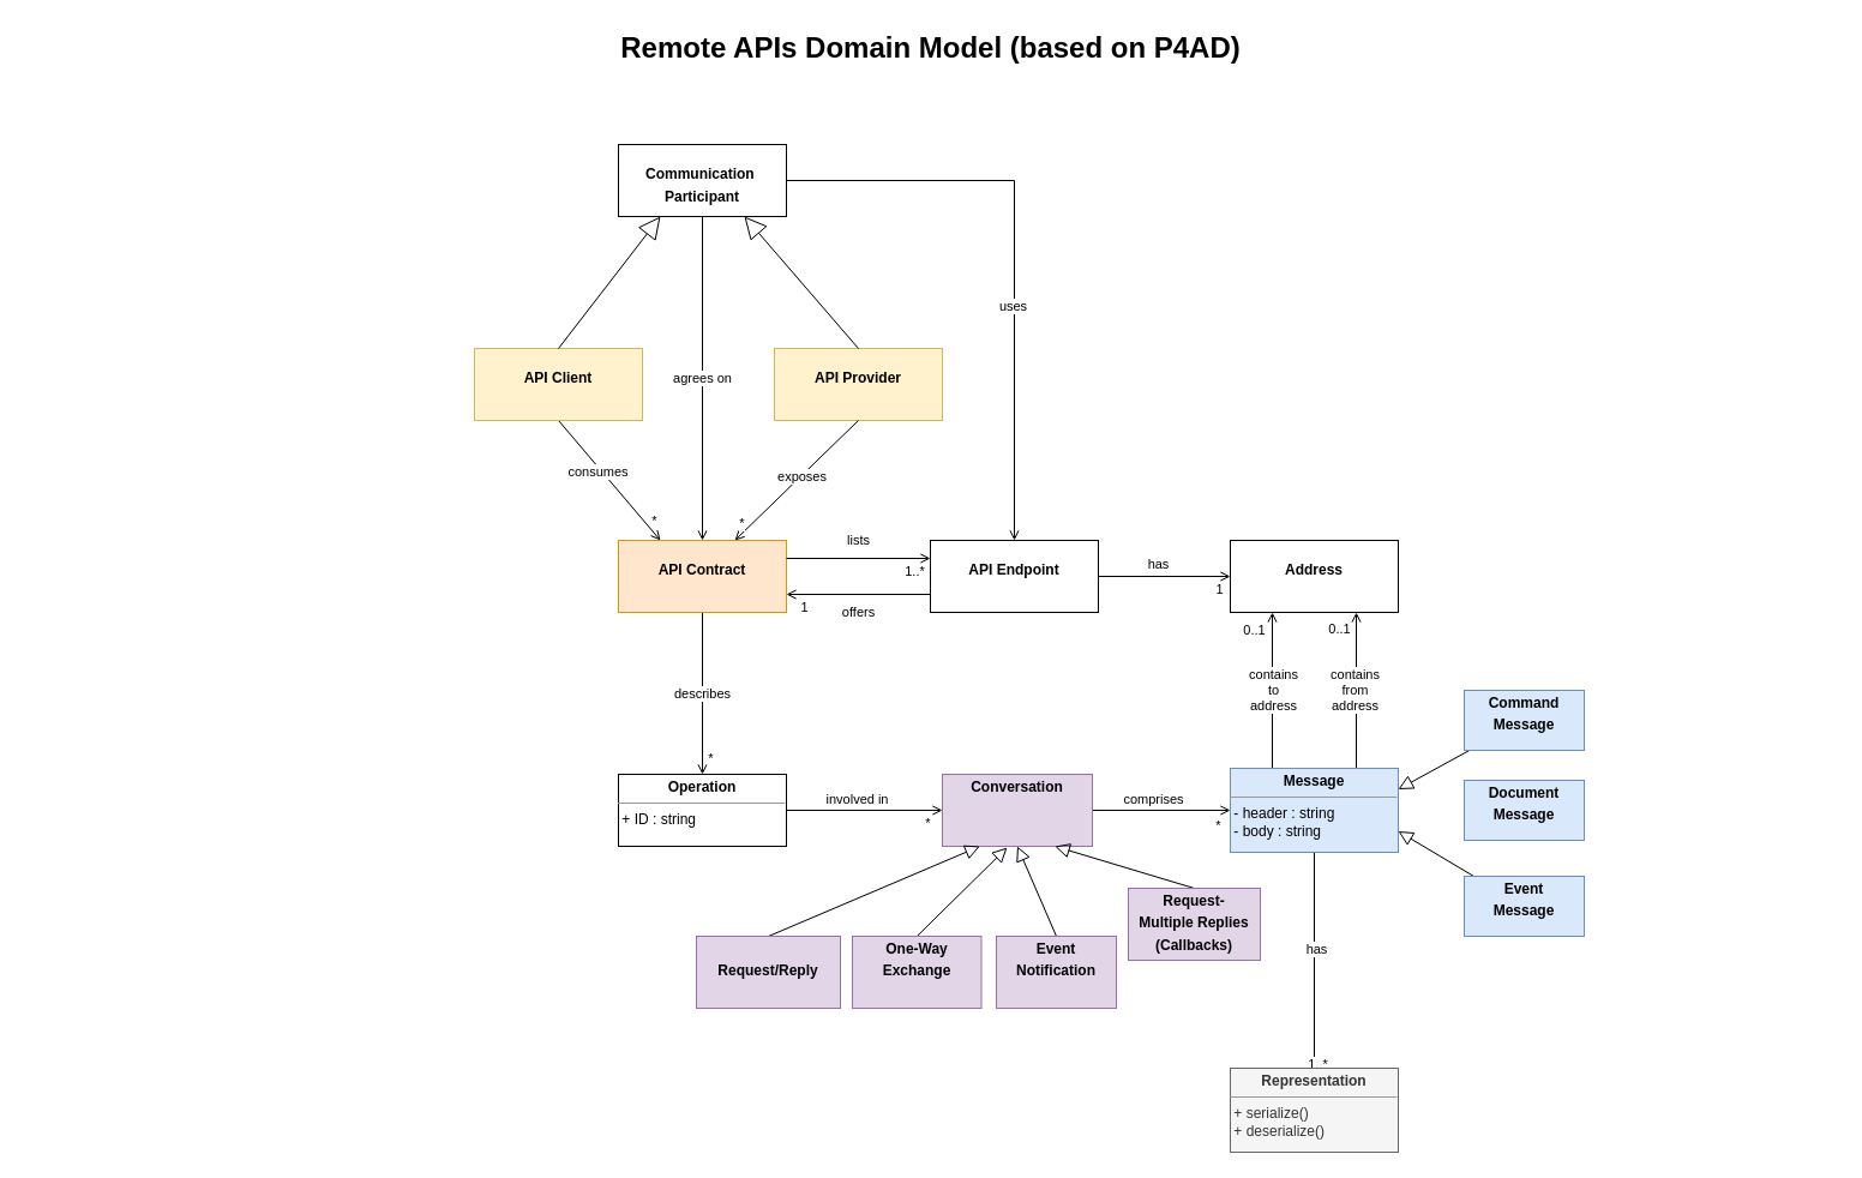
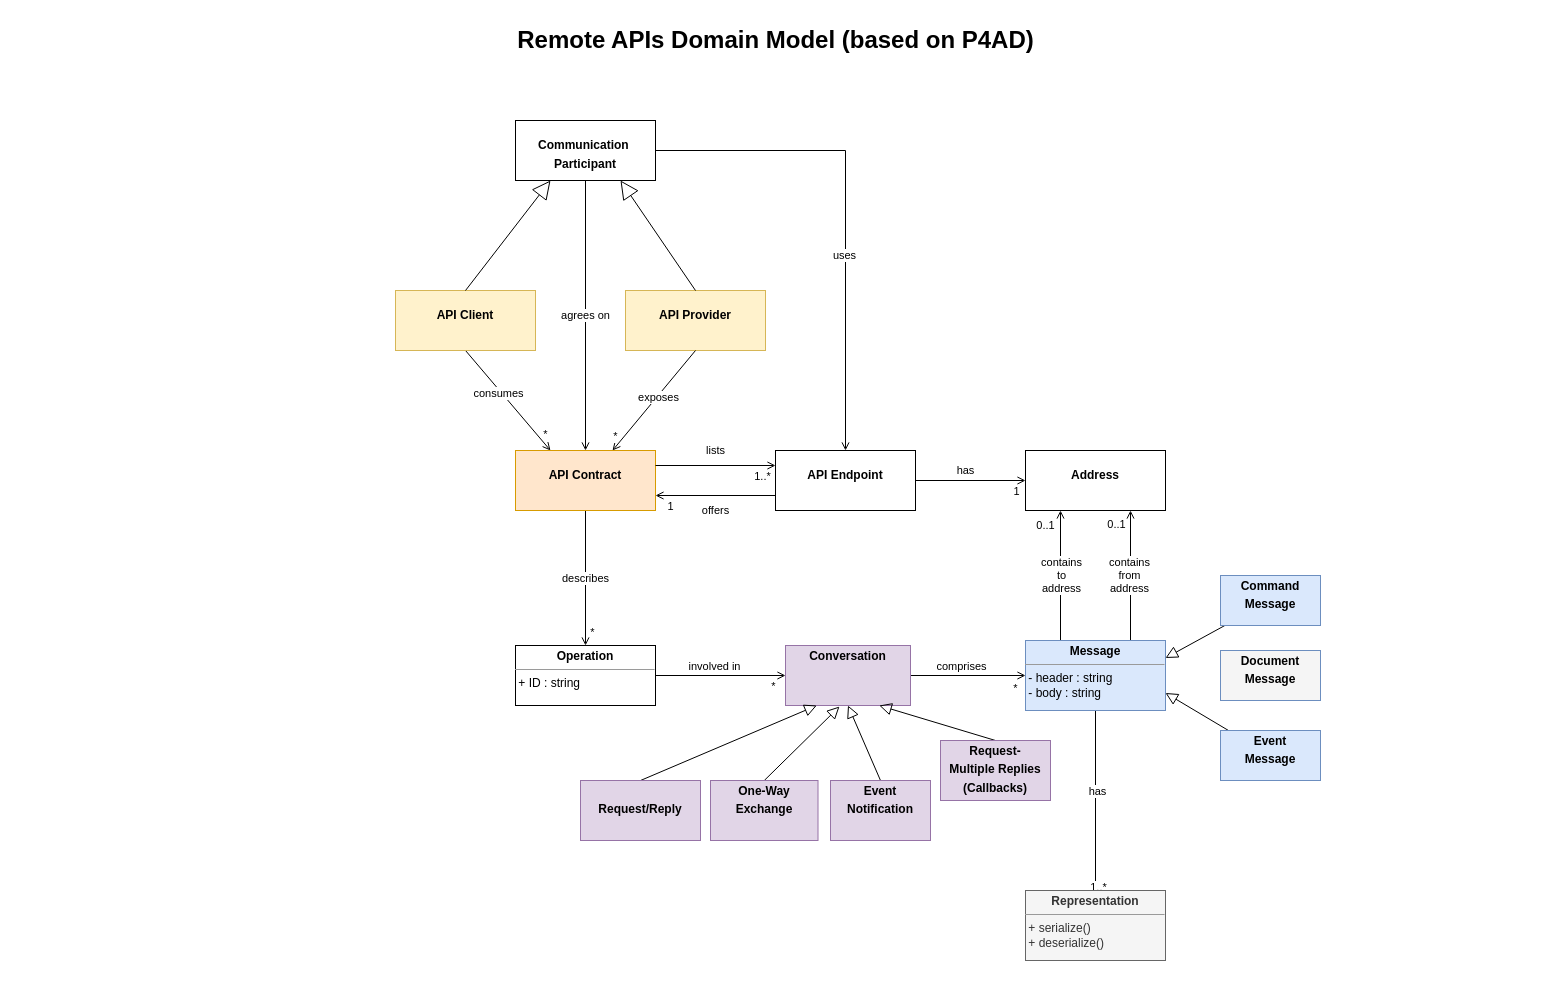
- <mxCell id="7" value="&lt;p style=&quot;margin:0px;margin-top:4px;text-align:center;&quot;&gt;&lt;br&gt;&lt;b&gt;API Provider&lt;/b&gt;&lt;/p&gt;" style="verticalAlign=top;align=left;overflow=fill;fontSize=12;fontFamily=Helvetica;html=1;labelBackgroundColor=none;rounded=0;fillColor=#fff2cc;strokeColor=#d6b656;" parent="1" vertex="1"><mxGeometry x="645" y="290" width="140" height="60" as="geometry" /></mxCell>
+ <mxCell id="7" value="&lt;p style=&quot;margin:0px;margin-top:4px;text-align:center;&quot;&gt;&lt;br&gt;&lt;b&gt;API Provider&lt;/b&gt;&lt;/p&gt;" style="verticalAlign=top;align=left;overflow=fill;fontSize=12;fontFamily=Helvetica;html=1;labelBackgroundColor=none;rounded=0;fillColor=#fff2cc;strokeColor=#d6b656;" parent="1" vertex="1"><mxGeometry x="625" y="290" width="140" height="60" as="geometry" /></mxCell>
- <mxCell id="58" value="&lt;p style=&quot;margin:0px;margin-top:4px;text-align:center;&quot;&gt;&lt;b&gt;Document&lt;/b&gt;&lt;/p&gt;&lt;p style=&quot;margin:0px;margin-top:4px;text-align:center;&quot;&gt;&lt;b&gt;Message&lt;/b&gt;&lt;/p&gt;" style="verticalAlign=top;align=left;overflow=fill;fontSize=12;fontFamily=Helvetica;html=1;labelBackgroundColor=none;rounded=0;fillColor=#dae8fc;strokeColor=#6c8ebf;" vertex="1" parent="1"><mxGeometry x="1220" y="650" width="100" height="50" as="geometry" /></mxCell>
+ <mxCell id="58" value="&lt;p style=&quot;margin:0px;margin-top:4px;text-align:center;&quot;&gt;&lt;b&gt;Document&lt;/b&gt;&lt;/p&gt;&lt;p style=&quot;margin:0px;margin-top:4px;text-align:center;&quot;&gt;&lt;b&gt;Message&lt;/b&gt;&lt;/p&gt;" style="verticalAlign=top;align=left;overflow=fill;fontSize=12;fontFamily=Helvetica;html=1;labelBackgroundColor=none;rounded=0;fillColor=#f5f5f5;strokeColor=#6c8ebf;" vertex="1" parent="1"><mxGeometry x="1220" y="650" width="100" height="50" as="geometry" /></mxCell>
